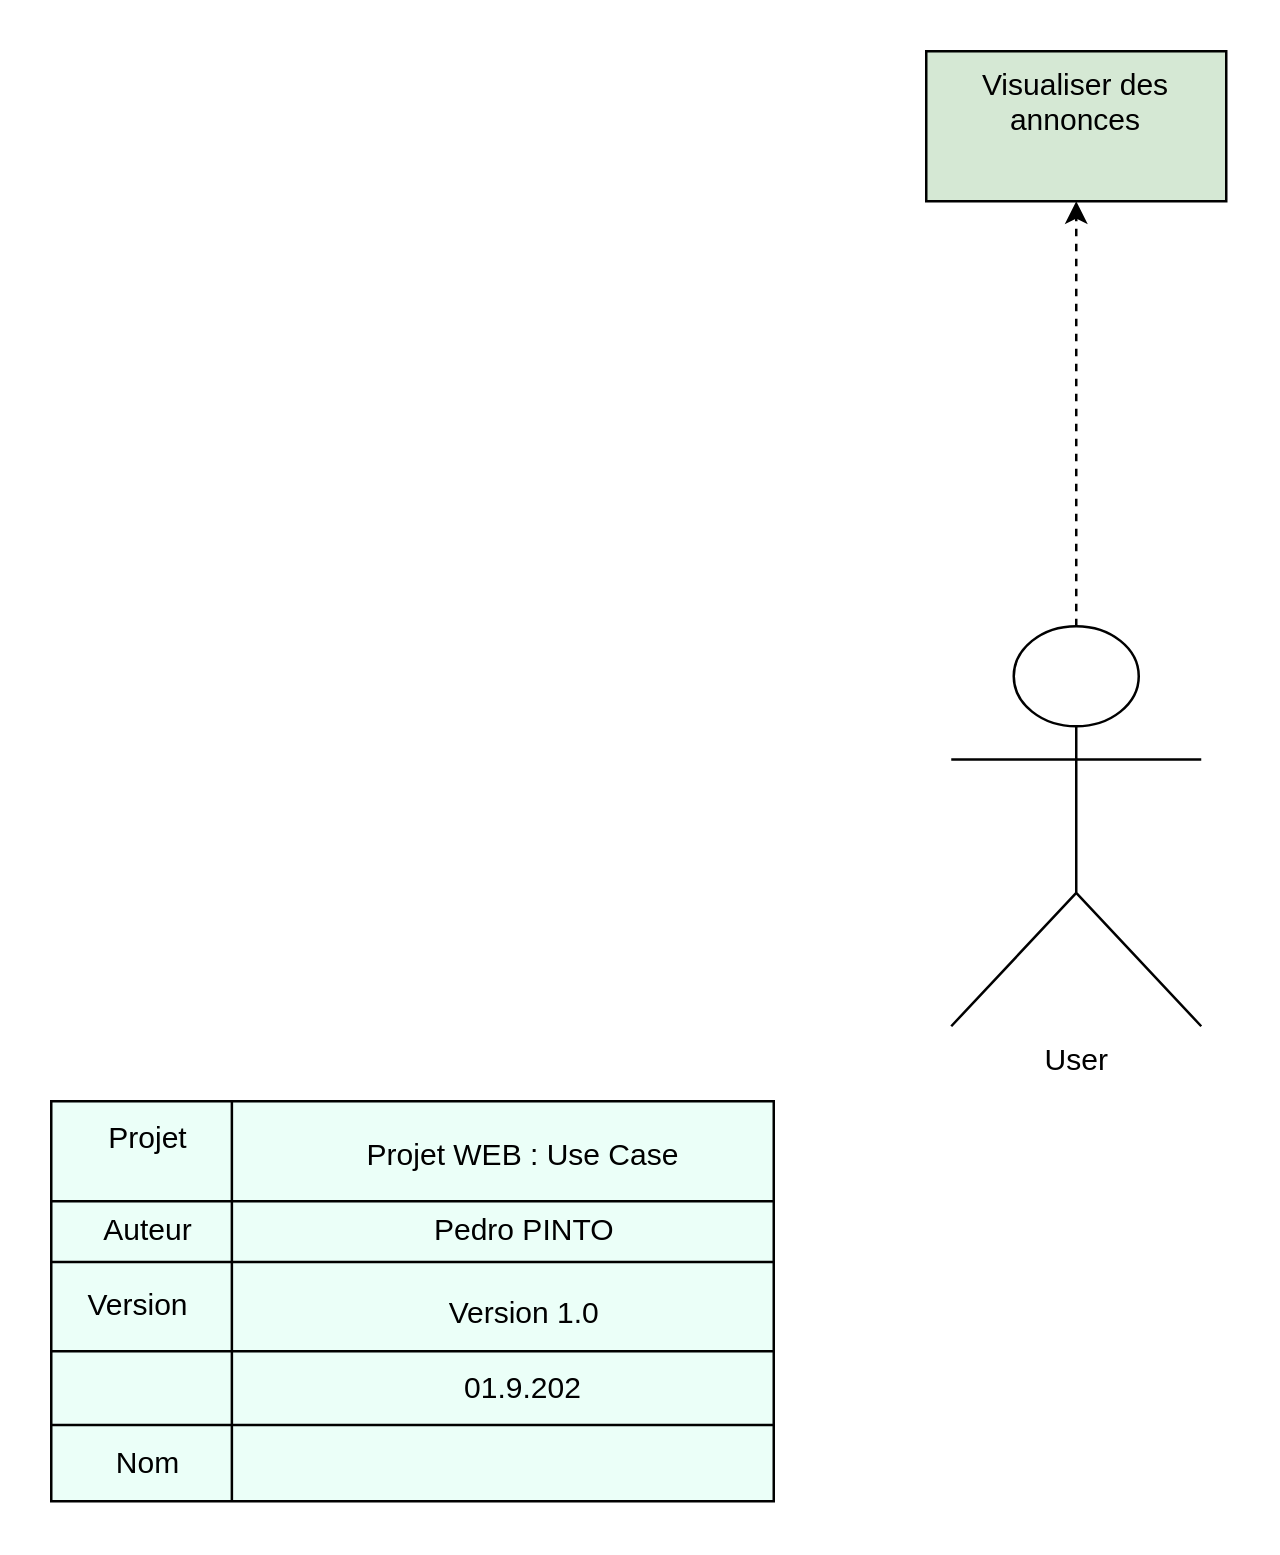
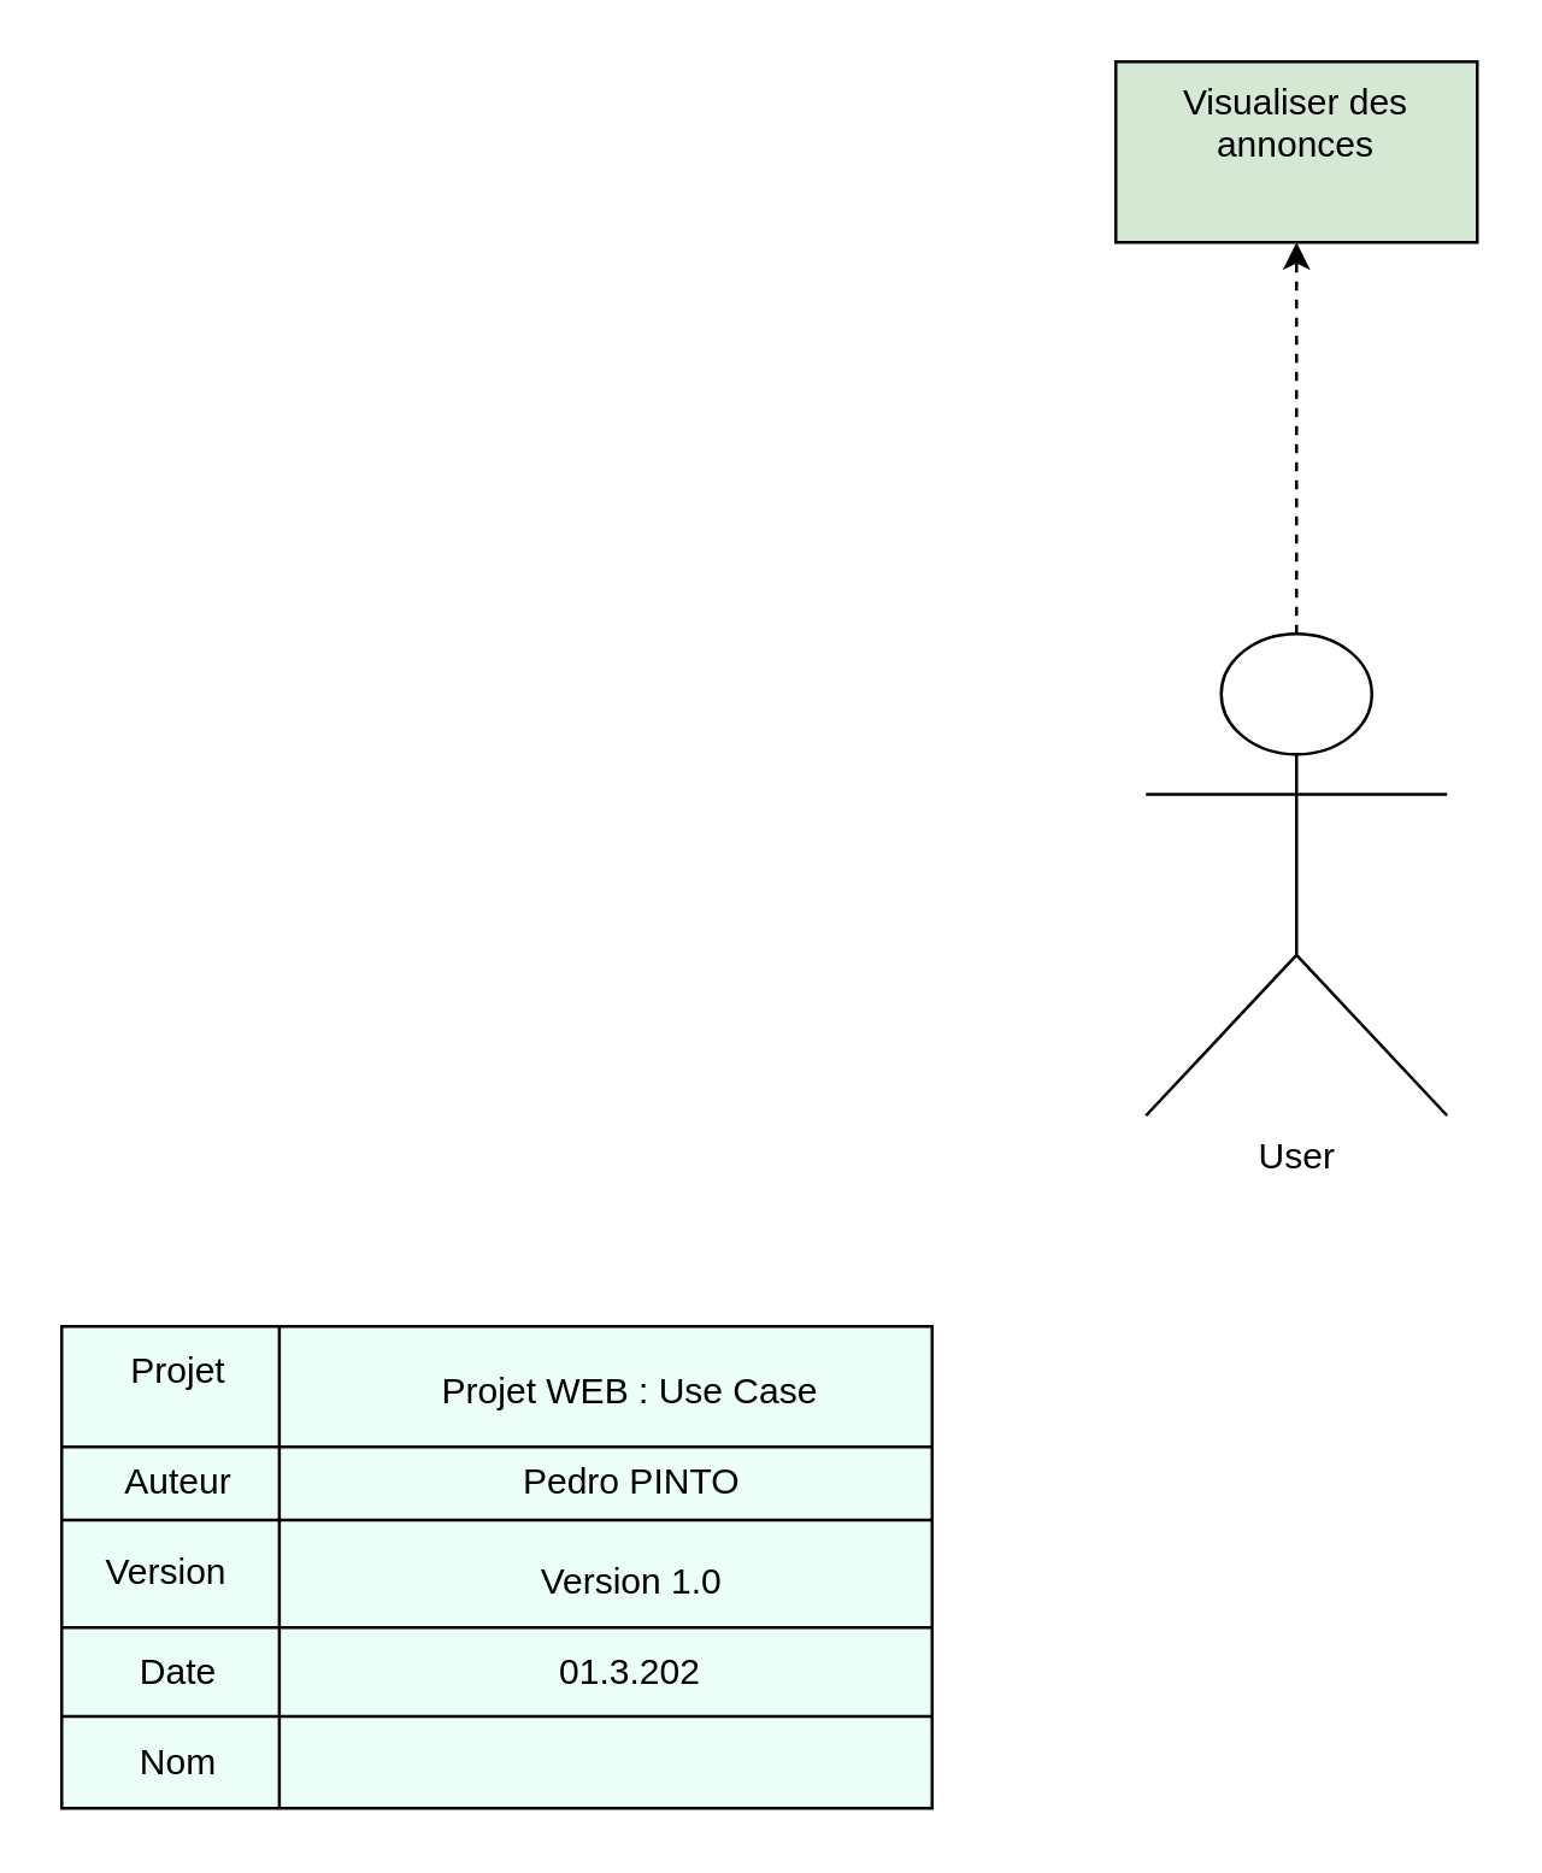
- <mxCell id="3" value="User" style="shape=umlActor;verticalLabelPosition=bottom;verticalAlign=top;html=1;outlineConnect=0;" parent="1" vertex="1"><mxGeometry x="380" y="250" width="100" height="160" as="geometry" /></mxCell>
+ <mxCell id="3" value="User" style="shape=umlActor;verticalLabelPosition=bottom;verticalAlign=top;html=1;outlineConnect=0;" parent="1" vertex="1"><mxGeometry x="380" y="210" width="100" height="160" as="geometry" /></mxCell>
+ <mxCell id="13" value="Date" style="text;html=1;strokeColor=none;fillColor=none;align=center;verticalAlign=middle;whiteSpace=wrap;rounded=0;" parent="1" vertex="1"><mxGeometry x="39" y="540" width="40" height="30" as="geometry" /></mxCell>
- <mxCell id="17" value="01.9.202" style="text;html=1;strokeColor=none;fillColor=none;align=center;verticalAlign=middle;whiteSpace=wrap;rounded=0;" parent="1" vertex="1"><mxGeometry x="189" y="540" width="40" height="30" as="geometry" /></mxCell>
+ <mxCell id="17" value="01.3.202" style="text;html=1;strokeColor=none;fillColor=none;align=center;verticalAlign=middle;whiteSpace=wrap;rounded=0;" parent="1" vertex="1"><mxGeometry x="189" y="540" width="40" height="30" as="geometry" /></mxCell>
